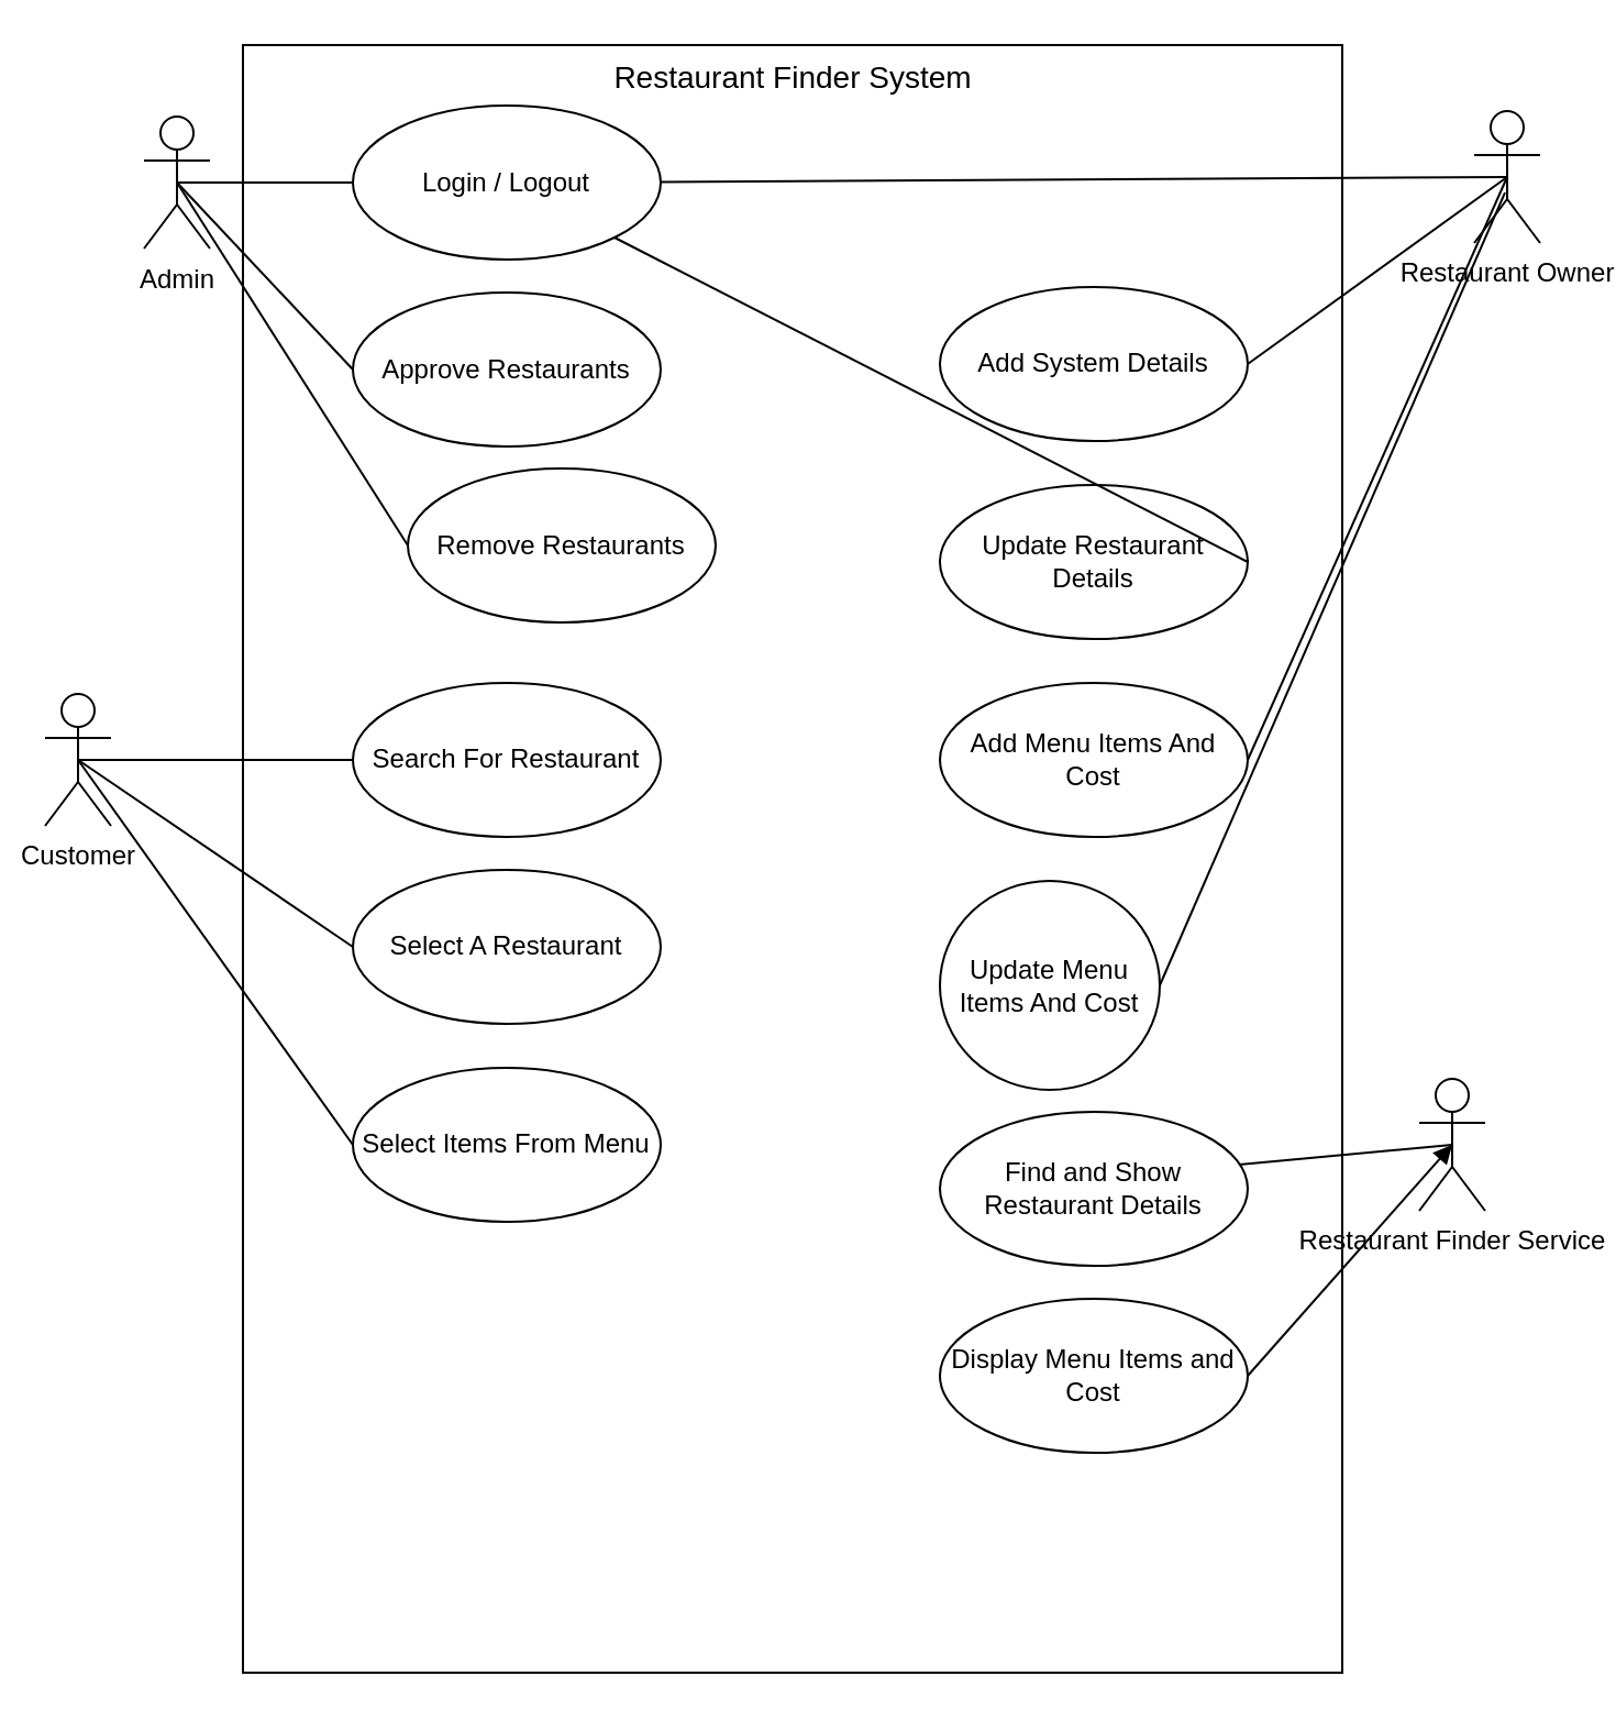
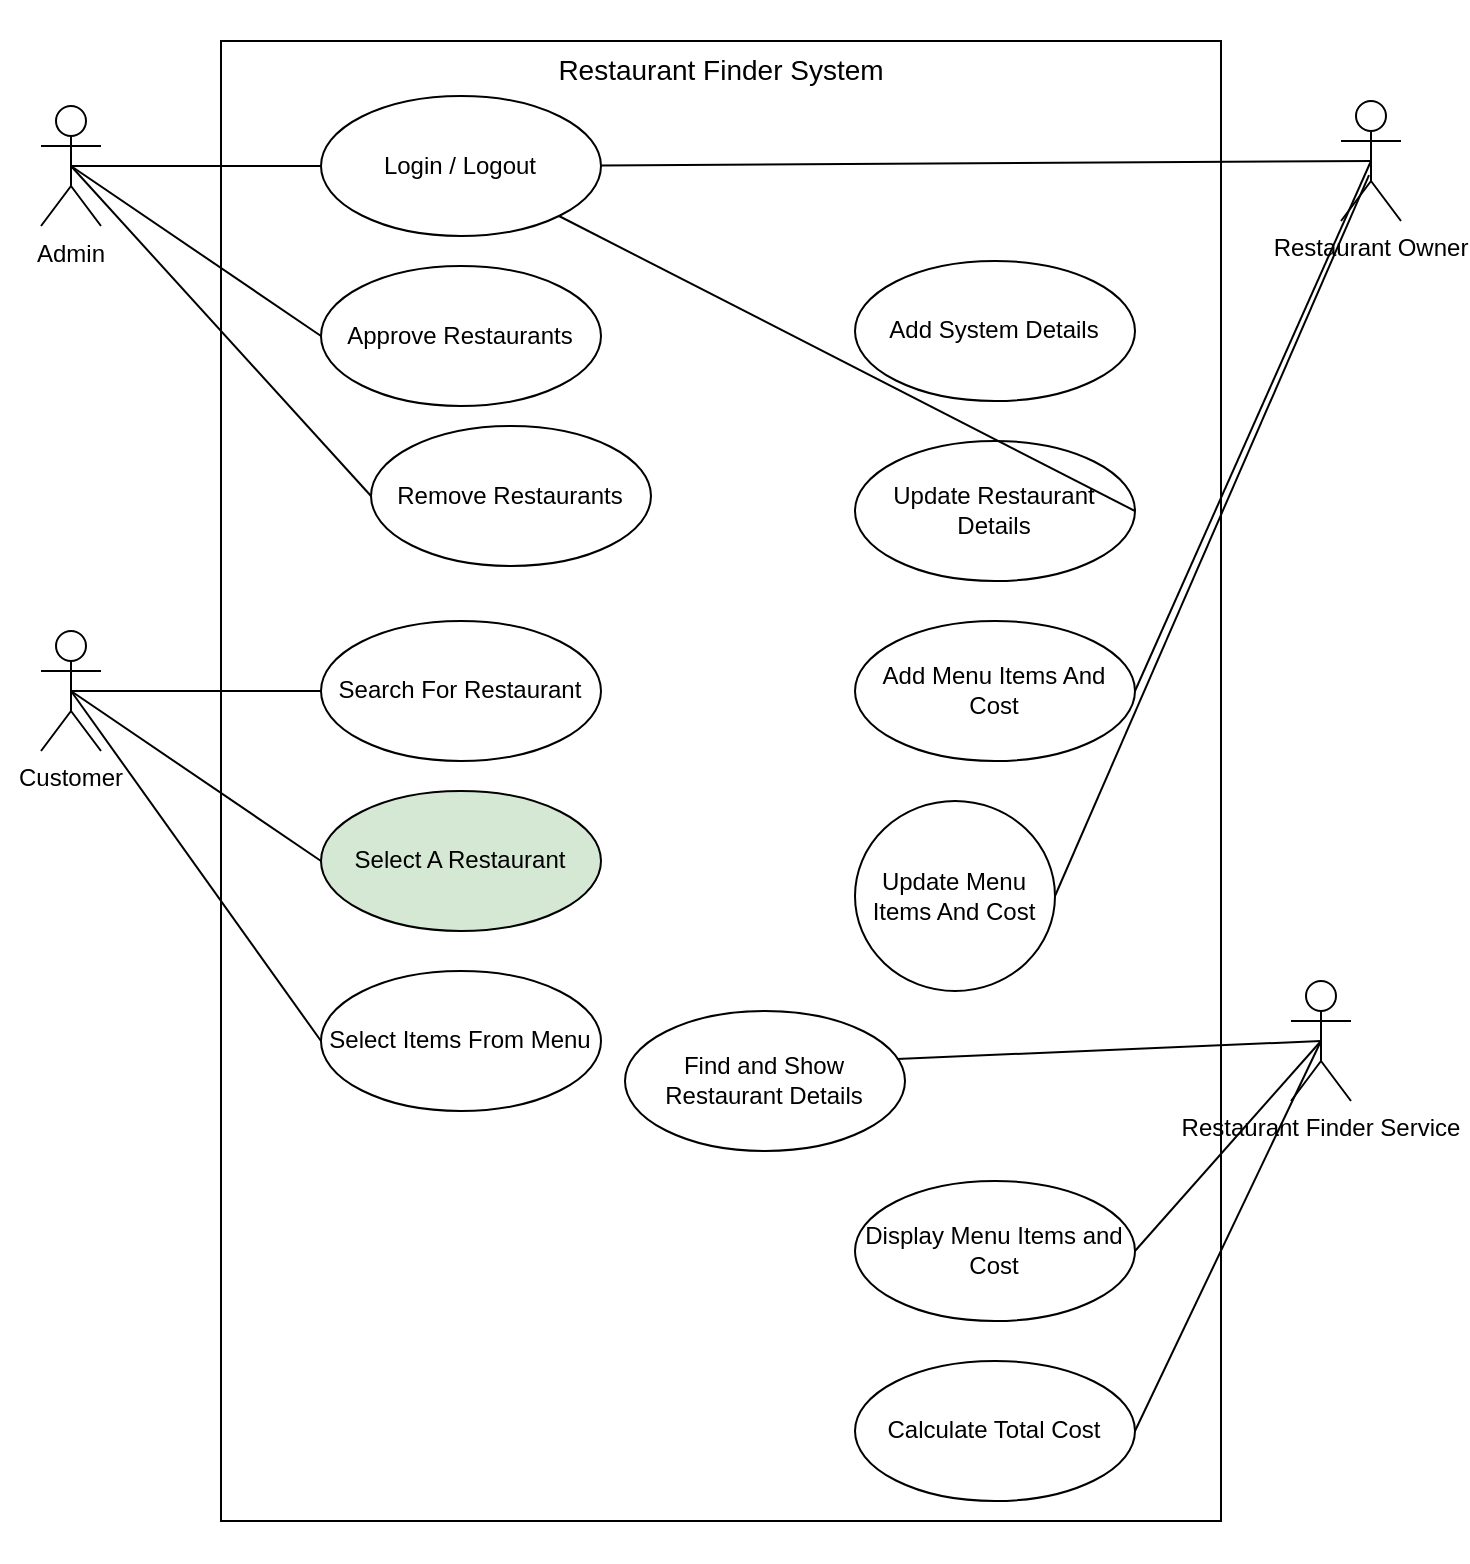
- <mxCell id="8" value="Admin" style="shape=umlActor;verticalLabelPosition=bottom;verticalAlign=top;html=1;" vertex="1" parent="1"><mxGeometry x="65" y="52.5" width="30" height="60" as="geometry" /></mxCell>
+ <mxCell id="8" value="Admin" style="shape=umlActor;verticalLabelPosition=bottom;verticalAlign=top;html=1;" vertex="1" parent="1"><mxGeometry x="20" y="52.5" width="30" height="60" as="geometry" /></mxCell>
- <mxCell id="20" value="" style="endArrow=none;html=1;entryX=0.5;entryY=0.5;entryDx=0;entryDy=0;entryPerimeter=0;exitX=1;exitY=0.5;exitDx=0;exitDy=0;" edge="1" parent="1" source="4" target="3"><mxGeometry width="50" height="50" relative="1" as="geometry"><mxPoint x="590" y="150" as="sourcePoint" /><mxPoint x="715" y="150" as="targetPoint" /></mxGeometry></mxCell>
- <mxCell id="29" value="Select A Restaurant" style="ellipse;whiteSpace=wrap;html=1;" vertex="1" parent="1"><mxGeometry x="160" y="395" width="140" height="70" as="geometry" /></mxCell>
+ <mxCell id="29" value="Select A Restaurant" style="ellipse;whiteSpace=wrap;html=1;fillColor=#d5e8d4;" vertex="1" parent="1"><mxGeometry x="160" y="395" width="140" height="70" as="geometry" /></mxCell>
- <mxCell id="25" value="" style="endArrow=block;html=1;entryX=0.5;entryY=0.5;entryDx=0;entryDy=0;entryPerimeter=0;exitX=1;exitY=0.5;exitDx=0;exitDy=0;" edge="1" parent="1" source="14" target="12"><mxGeometry width="50" height="50" relative="1" as="geometry"><mxPoint x="572.94" y="539.01" as="sourcePoint" /><mxPoint x="695" y="530" as="targetPoint" /></mxGeometry></mxCell>
+ <mxCell id="25" value="" style="endArrow=none;html=1;entryX=0.5;entryY=0.5;entryDx=0;entryDy=0;entryPerimeter=0;exitX=1;exitY=0.5;exitDx=0;exitDy=0;" edge="1" parent="1" source="14" target="12"><mxGeometry width="50" height="50" relative="1" as="geometry"><mxPoint x="572.94" y="539.01" as="sourcePoint" /><mxPoint x="695" y="530" as="targetPoint" /></mxGeometry></mxCell>
- <mxCell id="13" value="Find and Show Restaurant Details" style="ellipse;whiteSpace=wrap;html=1;" vertex="1" parent="1"><mxGeometry x="427" y="505" width="140" height="70" as="geometry" /></mxCell>
+ <mxCell id="13" value="Find and Show Restaurant Details" style="ellipse;whiteSpace=wrap;html=1;" vertex="1" parent="1"><mxGeometry x="312" y="505" width="140" height="70" as="geometry" /></mxCell>
+ <mxCell id="26" value="" style="endArrow=none;html=1;exitX=1;exitY=0.5;exitDx=0;exitDy=0;entryX=0.5;entryY=0.5;entryDx=0;entryDy=0;entryPerimeter=0;" edge="1" parent="1" source="15" target="12"><mxGeometry width="50" height="50" relative="1" as="geometry"><mxPoint x="582.94" y="549.01" as="sourcePoint" /><mxPoint x="710" y="540" as="targetPoint" /></mxGeometry></mxCell>
+ <mxCell id="15" value="Calculate Total Cost" style="ellipse;whiteSpace=wrap;html=1;" vertex="1" parent="1"><mxGeometry x="427" y="680" width="140" height="70" as="geometry" /></mxCell>
